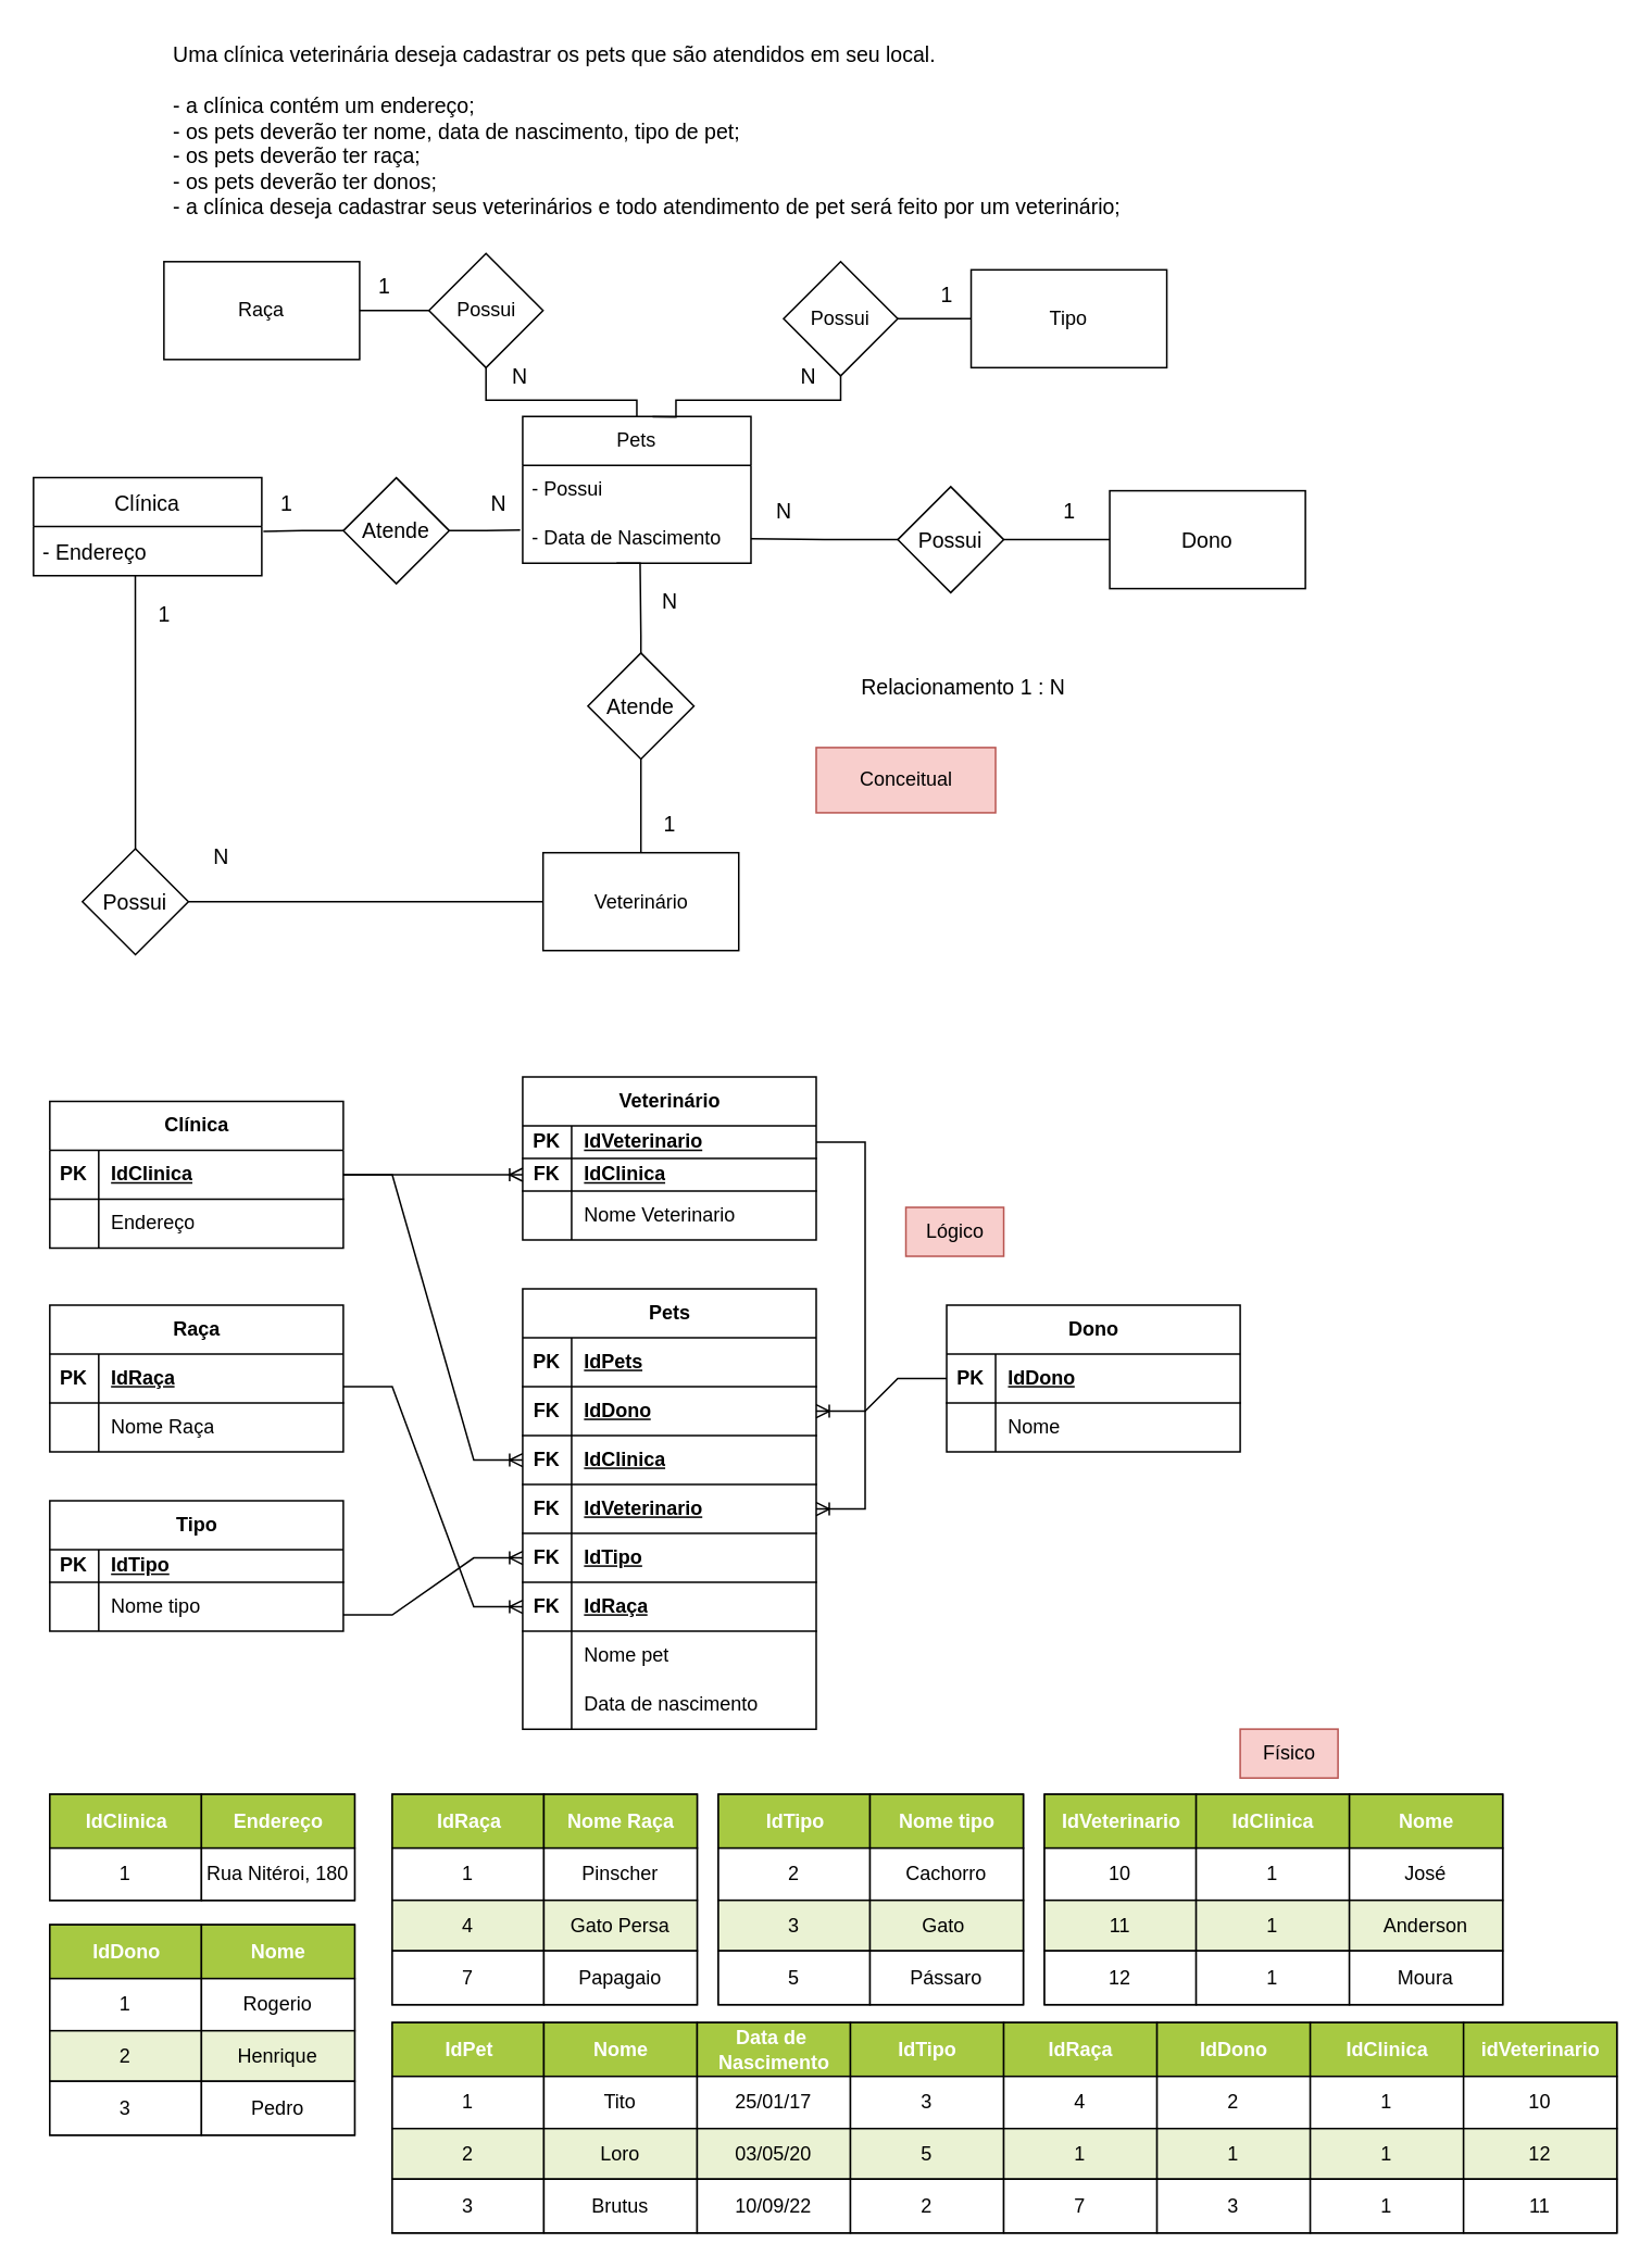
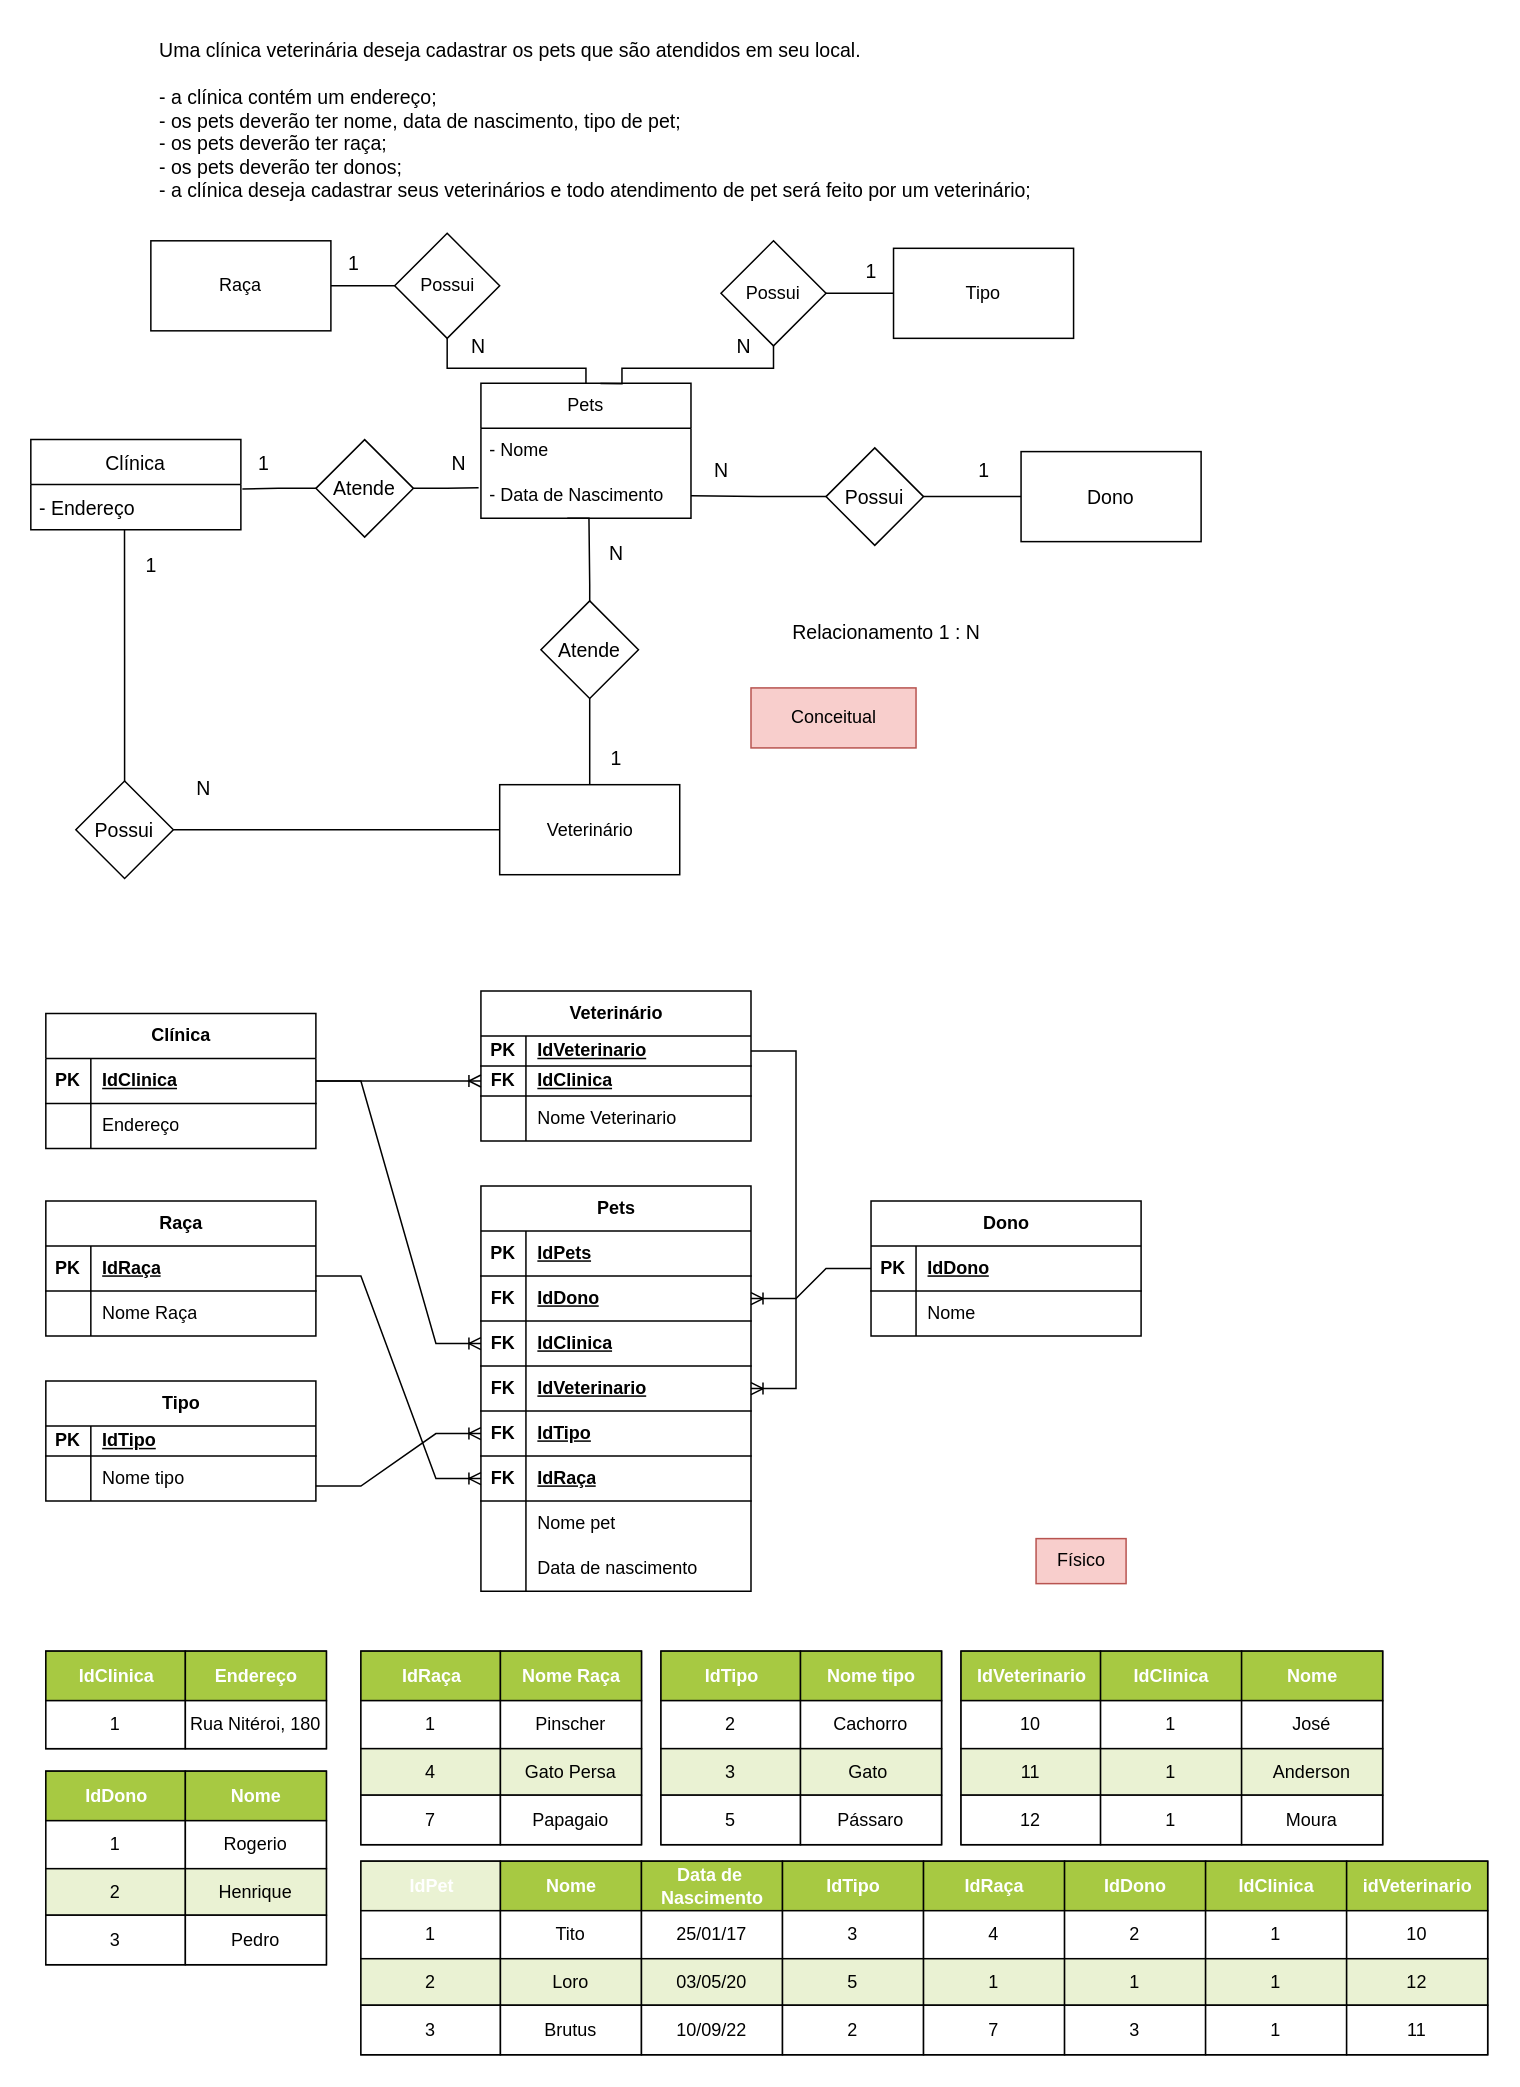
- <mxCell id="7" value="- Possui" style="text;strokeColor=none;fillColor=none;align=left;verticalAlign=middle;spacingLeft=4;spacingRight=4;overflow=hidden;points=[[0,0.5],[1,0.5]];portConstraint=eastwest;rotatable=0;whiteSpace=wrap;html=1;" parent="6" vertex="1"><mxGeometry y="30" width="140" height="30" as="geometry" /></mxCell>
+ <mxCell id="7" value="- Nome" style="text;strokeColor=none;fillColor=none;align=left;verticalAlign=middle;spacingLeft=4;spacingRight=4;overflow=hidden;points=[[0,0.5],[1,0.5]];portConstraint=eastwest;rotatable=0;whiteSpace=wrap;html=1;" parent="6" vertex="1"><mxGeometry y="30" width="140" height="30" as="geometry" /></mxCell>
- <mxCell id="213" value="Lógico" style="text;html=1;align=center;verticalAlign=middle;resizable=0;points=[];autosize=1;strokeColor=#b85450;fillColor=#f8cecc;" vertex="1" parent="1"><mxGeometry x="555" y="740" width="60" height="30" as="geometry" /></mxCell>
- <mxCell id="214" value="Físico" style="text;html=1;align=center;verticalAlign=middle;resizable=0;points=[];autosize=1;strokeColor=#b85450;fillColor=#f8cecc;" vertex="1" parent="1"><mxGeometry x="760" y="1060" width="60" height="30" as="geometry" /></mxCell>
+ <mxCell id="214" value="Físico" style="text;html=1;align=center;verticalAlign=middle;resizable=0;points=[];autosize=1;strokeColor=#b85450;fillColor=#f8cecc;" vertex="1" parent="1"><mxGeometry x="690" y="1025" width="60" height="30" as="geometry" /></mxCell>
- <mxCell id="164" value="IdPet" style="connectable=0;recursiveResize=0;strokeColor=inherit;fillColor=#A7C942;align=center;fontStyle=1;fontColor=#FFFFFF;html=1;" vertex="1" parent="163"><mxGeometry width="93" height="33" as="geometry"><mxRectangle width="93" height="33" as="alternateBounds" /></mxGeometry></mxCell>
+ <mxCell id="164" value="IdPet" style="connectable=0;recursiveResize=0;strokeColor=inherit;fillColor=#eaf2d3;align=center;fontStyle=1;fontColor=#FFFFFF;html=1;" vertex="1" parent="163"><mxGeometry width="93" height="33" as="geometry"><mxRectangle width="93" height="33" as="alternateBounds" /></mxGeometry></mxCell>
